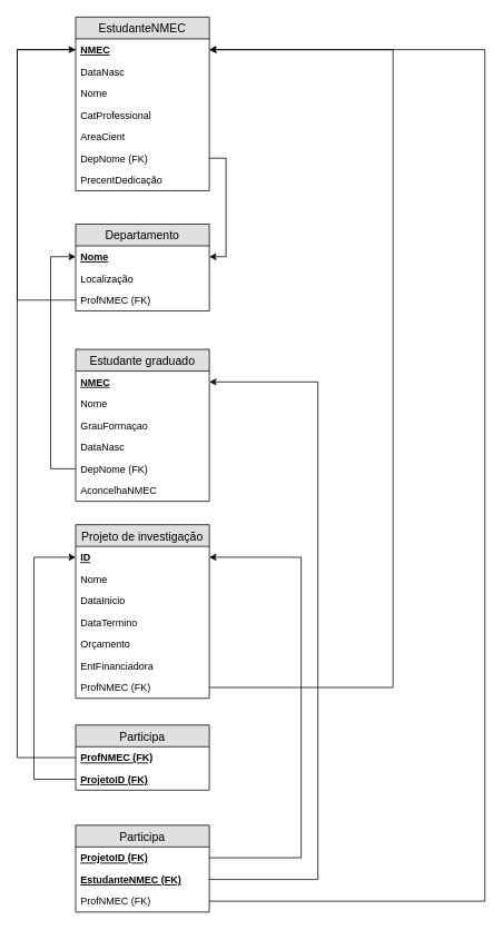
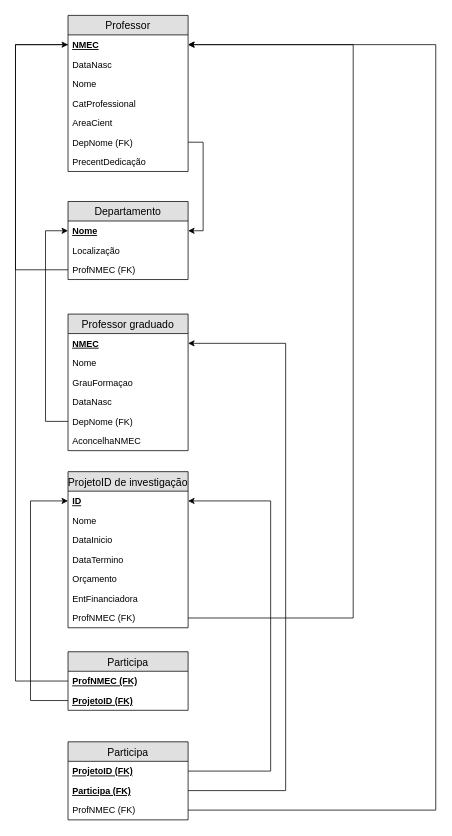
- <mxCell id="11" value="EstudanteNMEC" style="swimlane;fontStyle=0;childLayout=stackLayout;horizontal=1;startSize=26;fillColor=#e0e0e0;horizontalStack=0;resizeParent=1;resizeParentMax=0;resizeLast=0;collapsible=1;marginBottom=0;swimlaneFillColor=#ffffff;align=center;fontSize=14;" parent="1" vertex="1"><mxGeometry x="90" y="20" width="160" height="208" as="geometry" /></mxCell>
+ <mxCell id="11" value="Professor" style="swimlane;fontStyle=0;childLayout=stackLayout;horizontal=1;startSize=26;fillColor=#e0e0e0;horizontalStack=0;resizeParent=1;resizeParentMax=0;resizeLast=0;collapsible=1;marginBottom=0;swimlaneFillColor=#ffffff;align=center;fontSize=14;" parent="1" vertex="1"><mxGeometry x="90" y="20" width="160" height="208" as="geometry" /></mxCell>
- <mxCell id="23" value="Estudante graduado" style="swimlane;fontStyle=0;childLayout=stackLayout;horizontal=1;startSize=26;fillColor=#e0e0e0;horizontalStack=0;resizeParent=1;resizeParentMax=0;resizeLast=0;collapsible=1;marginBottom=0;swimlaneFillColor=#ffffff;align=center;fontSize=14;" parent="1" vertex="1"><mxGeometry x="90" y="418" width="160" height="182" as="geometry" /></mxCell>
+ <mxCell id="23" value="Professor graduado" style="swimlane;fontStyle=0;childLayout=stackLayout;horizontal=1;startSize=26;fillColor=#e0e0e0;horizontalStack=0;resizeParent=1;resizeParentMax=0;resizeLast=0;collapsible=1;marginBottom=0;swimlaneFillColor=#ffffff;align=center;fontSize=14;" parent="1" vertex="1"><mxGeometry x="90" y="418" width="160" height="182" as="geometry" /></mxCell>
- <mxCell id="30" value="Projeto de investigação" style="swimlane;fontStyle=0;childLayout=stackLayout;horizontal=1;startSize=26;fillColor=#e0e0e0;horizontalStack=0;resizeParent=1;resizeParentMax=0;resizeLast=0;collapsible=1;marginBottom=0;swimlaneFillColor=#ffffff;align=center;fontSize=14;" parent="1" vertex="1"><mxGeometry x="90" y="628" width="160" height="208" as="geometry" /></mxCell>
+ <mxCell id="30" value="ProjetoID de investigação" style="swimlane;fontStyle=0;childLayout=stackLayout;horizontal=1;startSize=26;fillColor=#e0e0e0;horizontalStack=0;resizeParent=1;resizeParentMax=0;resizeLast=0;collapsible=1;marginBottom=0;swimlaneFillColor=#ffffff;align=center;fontSize=14;" parent="1" vertex="1"><mxGeometry x="90" y="628" width="160" height="208" as="geometry" /></mxCell>
- <mxCell id="43" value="EstudanteNMEC (FK)" style="text;strokeColor=none;fillColor=none;spacingLeft=4;spacingRight=4;overflow=hidden;rotatable=0;points=[[0,0.5],[1,0.5]];portConstraint=eastwest;fontSize=12;fontStyle=5" parent="41" vertex="1"><mxGeometry y="52" width="160" height="26" as="geometry" /></mxCell>
+ <mxCell id="43" value="Participa (FK)" style="text;strokeColor=none;fillColor=none;spacingLeft=4;spacingRight=4;overflow=hidden;rotatable=0;points=[[0,0.5],[1,0.5]];portConstraint=eastwest;fontSize=12;fontStyle=5" parent="41" vertex="1"><mxGeometry y="52" width="160" height="26" as="geometry" /></mxCell>
